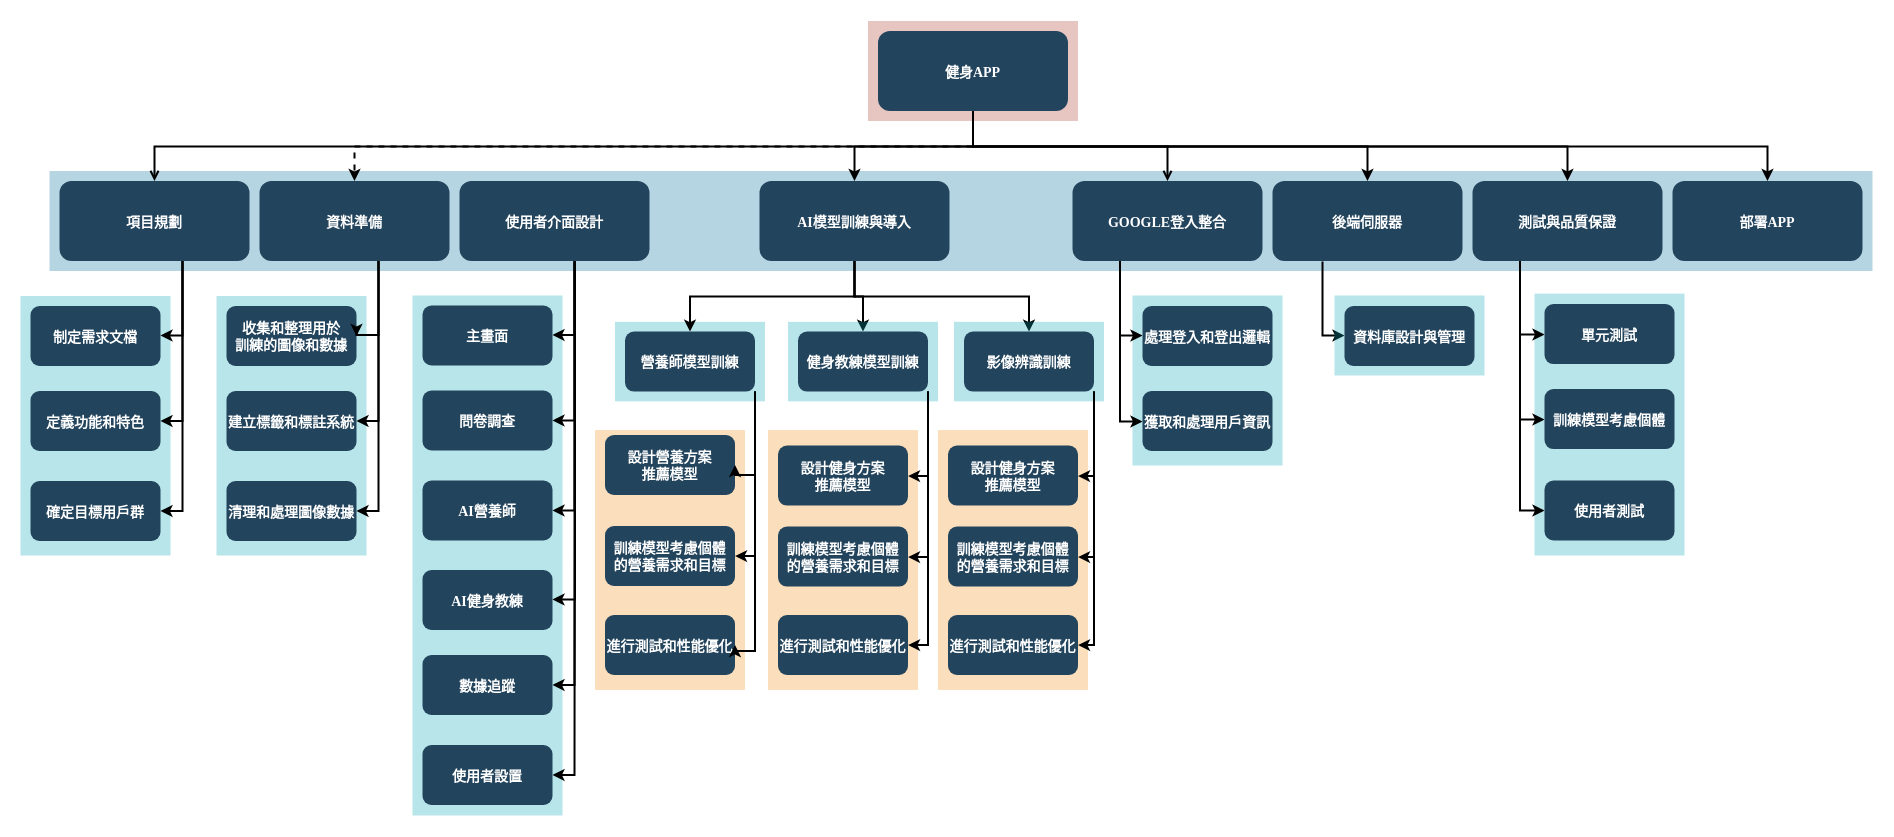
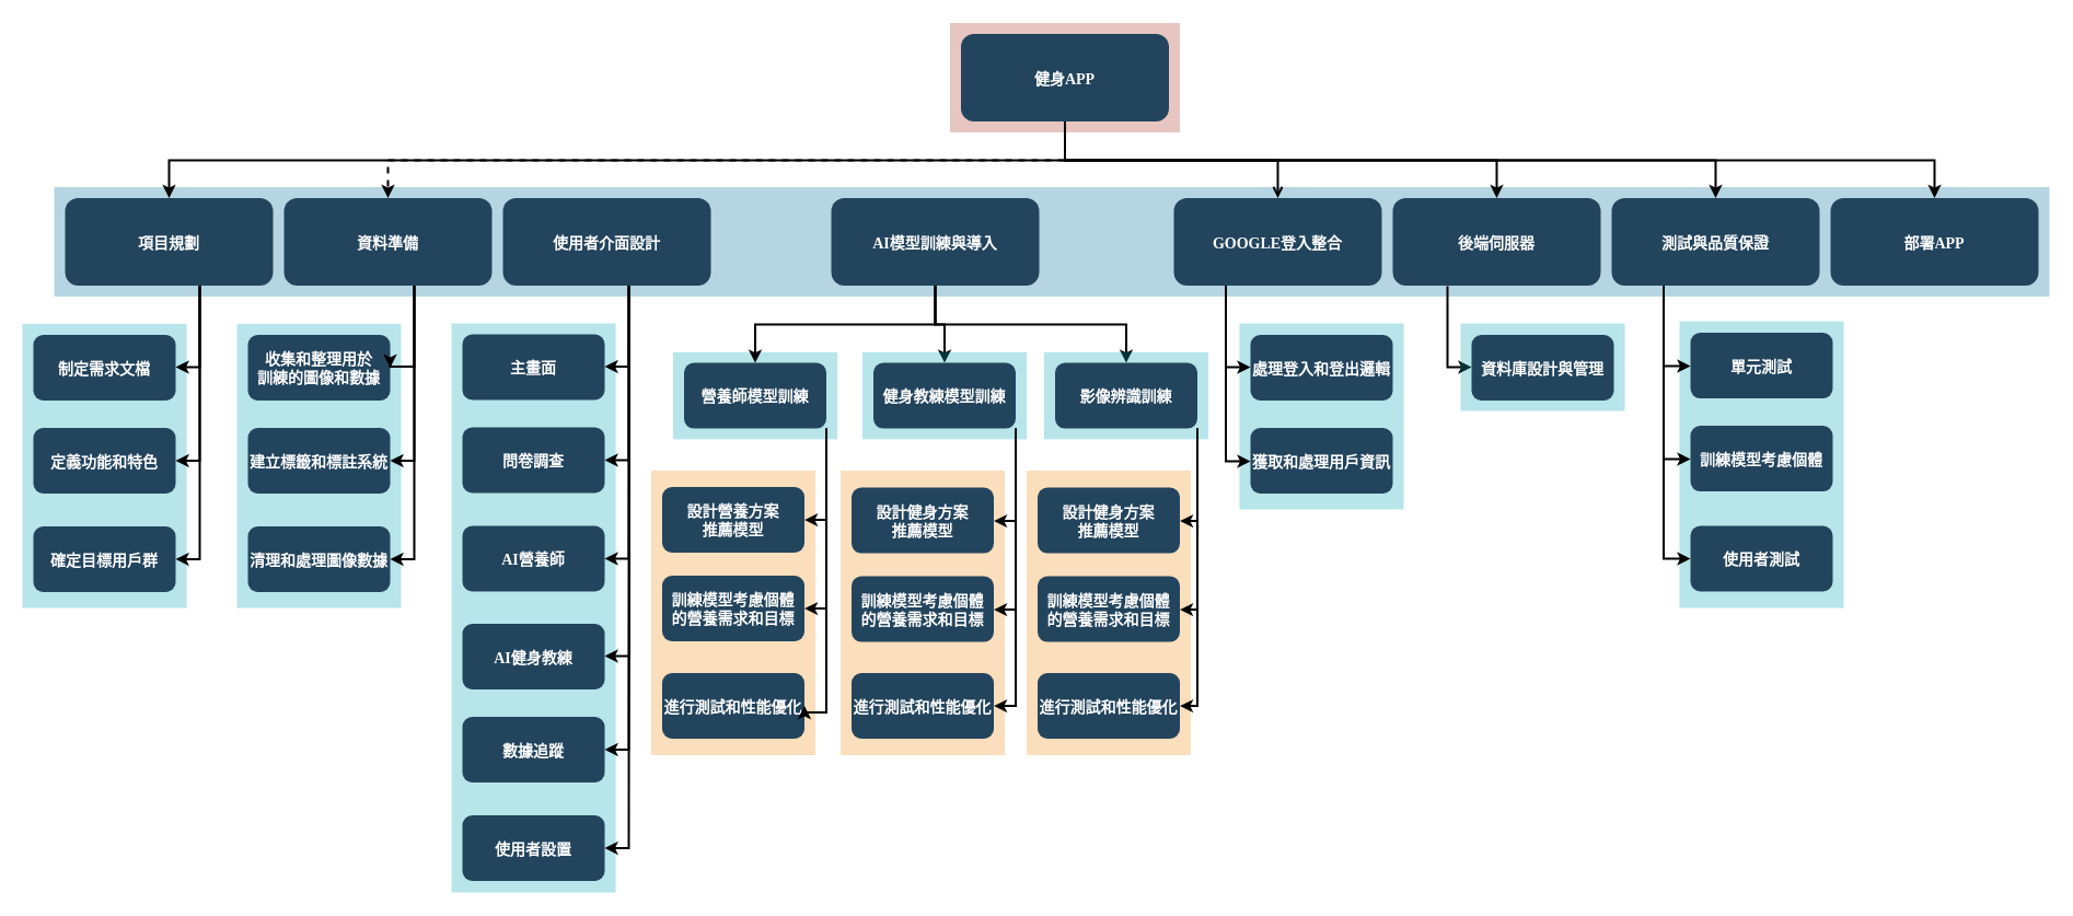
- <mxCell id="19" value="" style="edgeStyle=elbowEdgeStyle;elbow=vertical;strokeWidth=2;rounded=0" parent="1" source="14" target="18" edge="1"><mxGeometry x="337" y="215.5" width="100" height="100" as="geometry"><mxPoint x="339" y="160.5" as="sourcePoint" /><mxPoint x="439" y="60.5" as="targetPoint" /></mxGeometry></mxCell>
- <mxCell id="30" value="" style="edgeStyle=elbowEdgeStyle;elbow=vertical;strokeWidth=2;rounded=0;endArrow=open;" parent="1" source="14" target="22" edge="1"><mxGeometry x="-23" y="135.5" width="100" height="100" as="geometry"><mxPoint x="-21" y="80.5" as="sourcePoint" /><mxPoint x="79" y="-19.5" as="targetPoint" /></mxGeometry></mxCell>
+ <mxCell id="30" value="" style="edgeStyle=elbowEdgeStyle;elbow=vertical;strokeWidth=2;rounded=0" parent="1" source="14" target="22" edge="1"><mxGeometry x="-23" y="135.5" width="100" height="100" as="geometry"><mxPoint x="-21" y="80.5" as="sourcePoint" /><mxPoint x="79" y="-19.5" as="targetPoint" /></mxGeometry></mxCell>
- <mxCell id="64" value="設計營養方案&#10;推薦模型" style="rounded=1;fillColor=#23445D;gradientColor=none;strokeColor=none;fontColor=#FFFFFF;fontStyle=1;fontFamily=Tahoma;fontSize=14" vertex="1" parent="1"><mxGeometry x="604.5" y="434.5" width="130" height="60" as="geometry" /></mxCell>
+ <mxCell id="64" value="設計營養方案&#10;推薦模型" style="rounded=1;fillColor=#23445D;gradientColor=none;strokeColor=none;fontColor=#FFFFFF;fontStyle=1;fontFamily=Tahoma;fontSize=14" vertex="1" parent="1"><mxGeometry x="604.5" y="444.5" width="130" height="60" as="geometry" /></mxCell>
